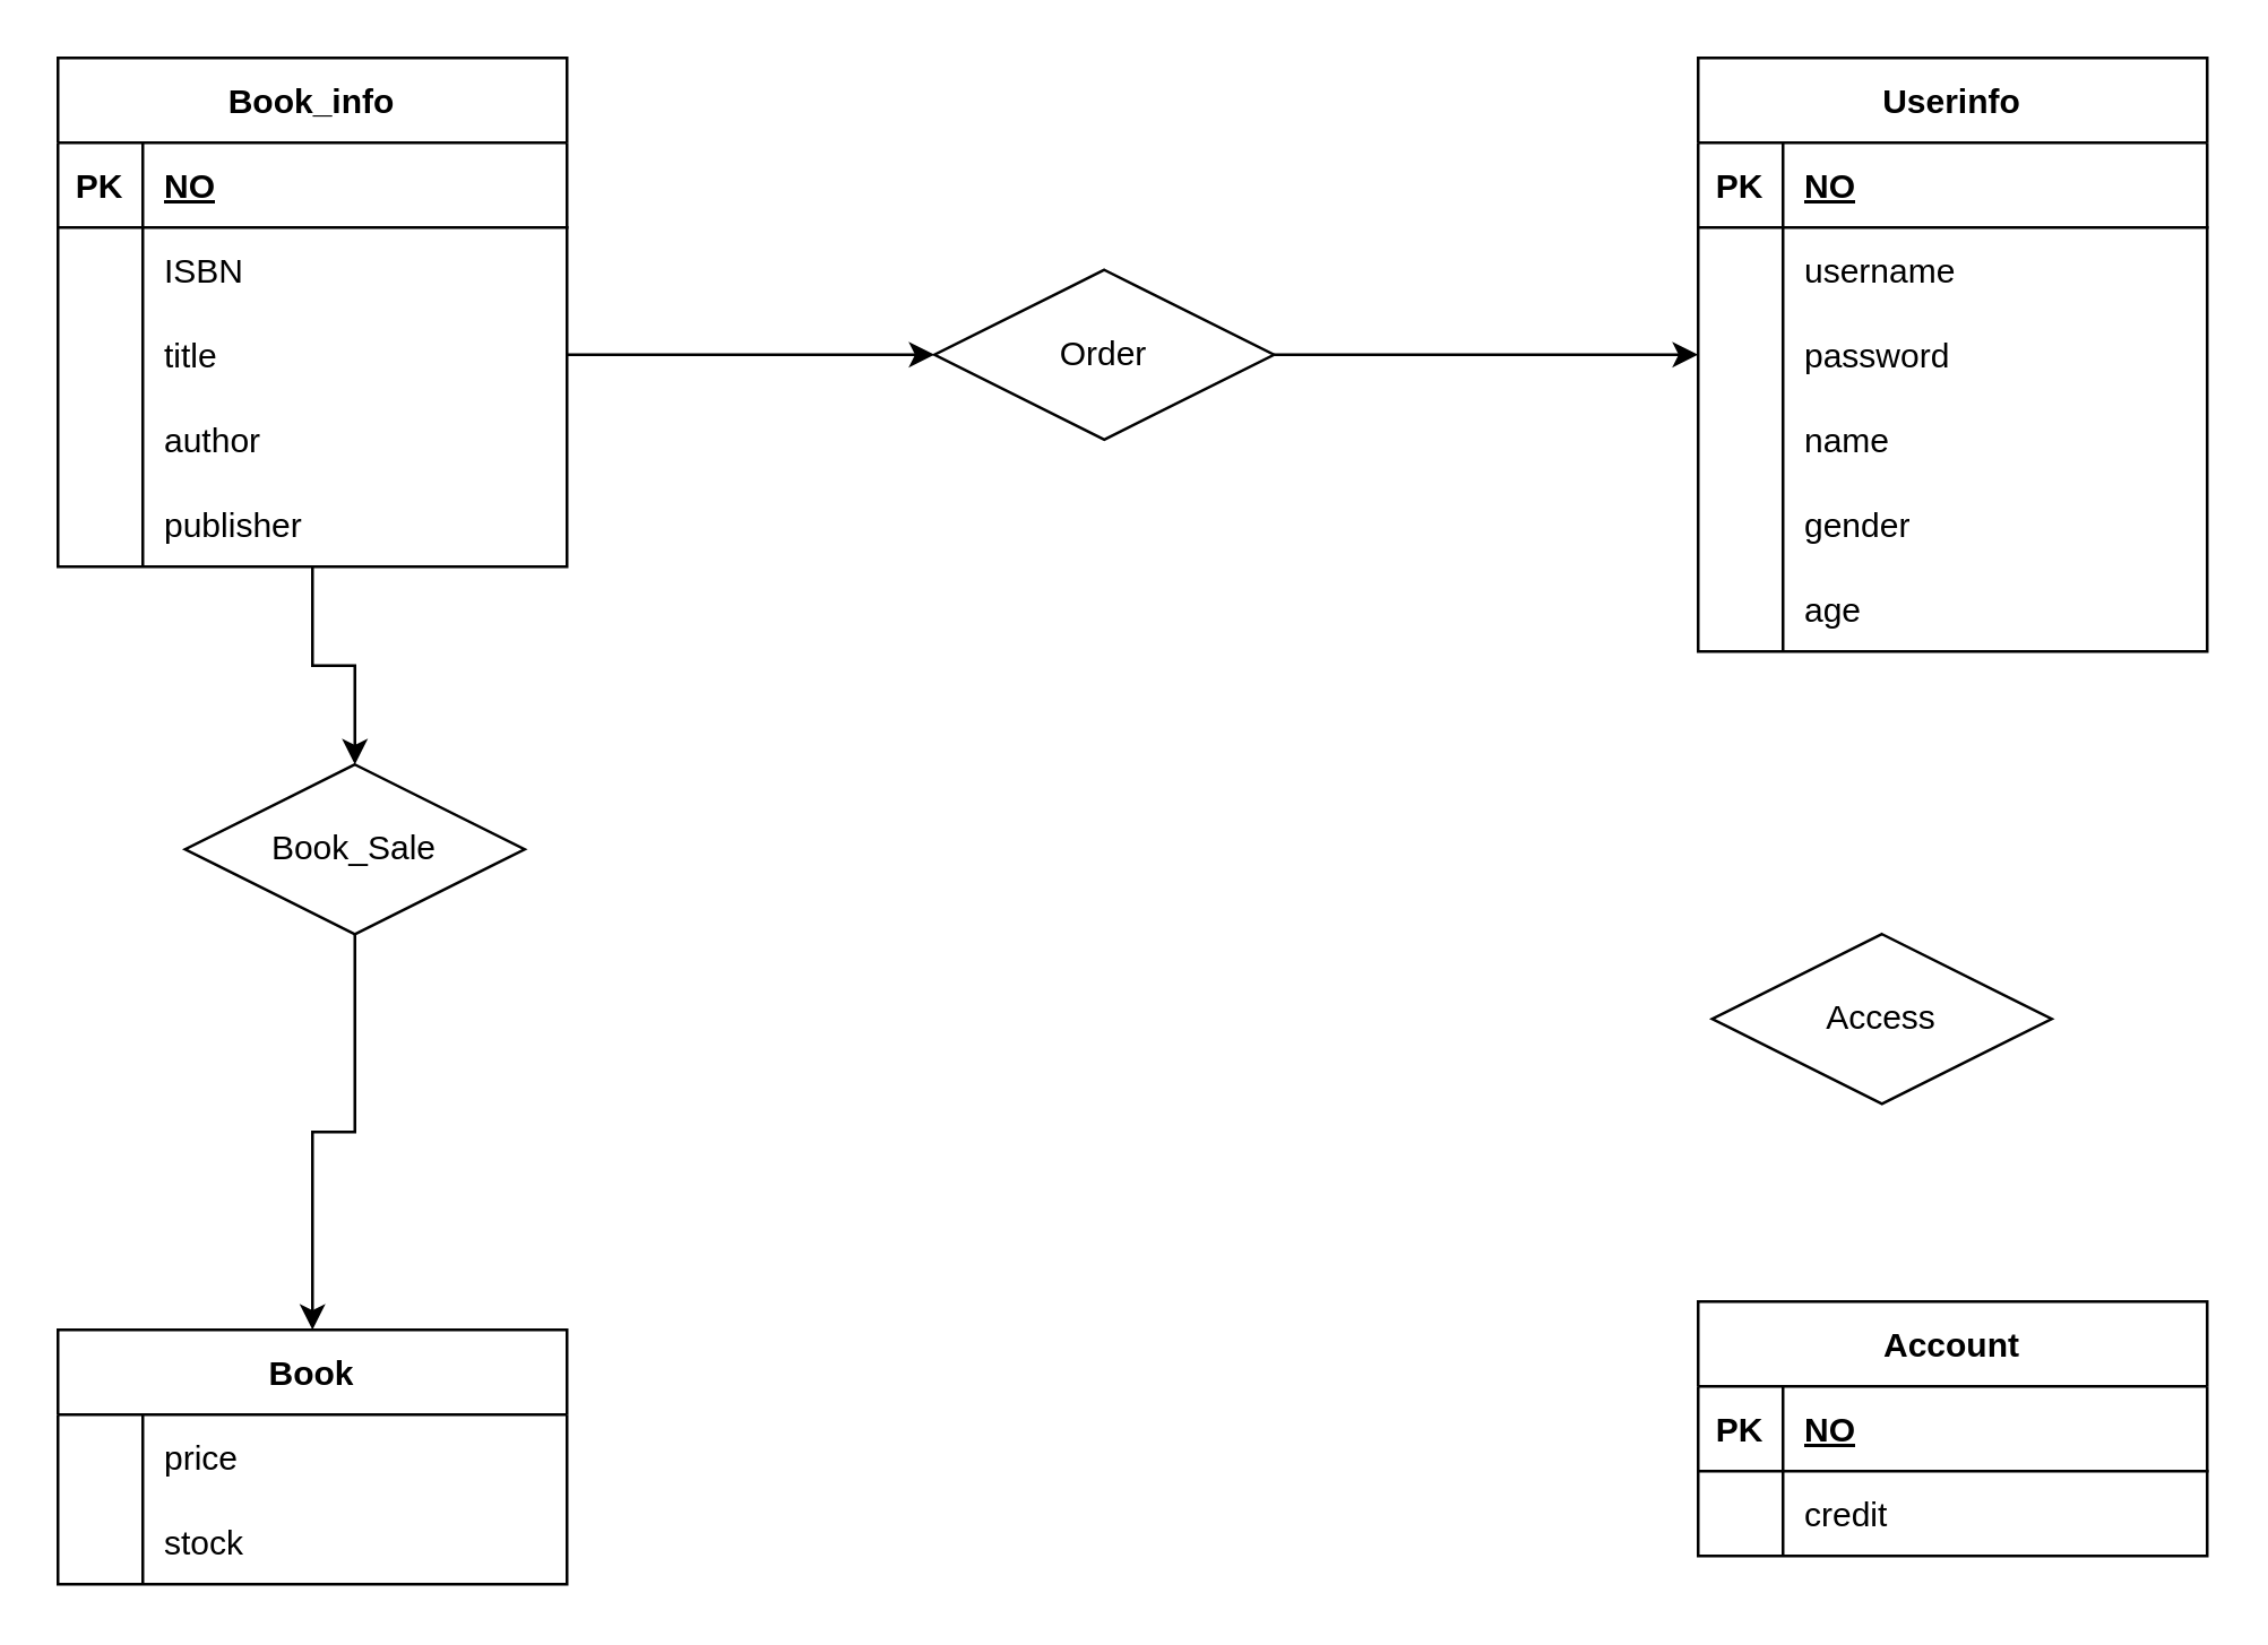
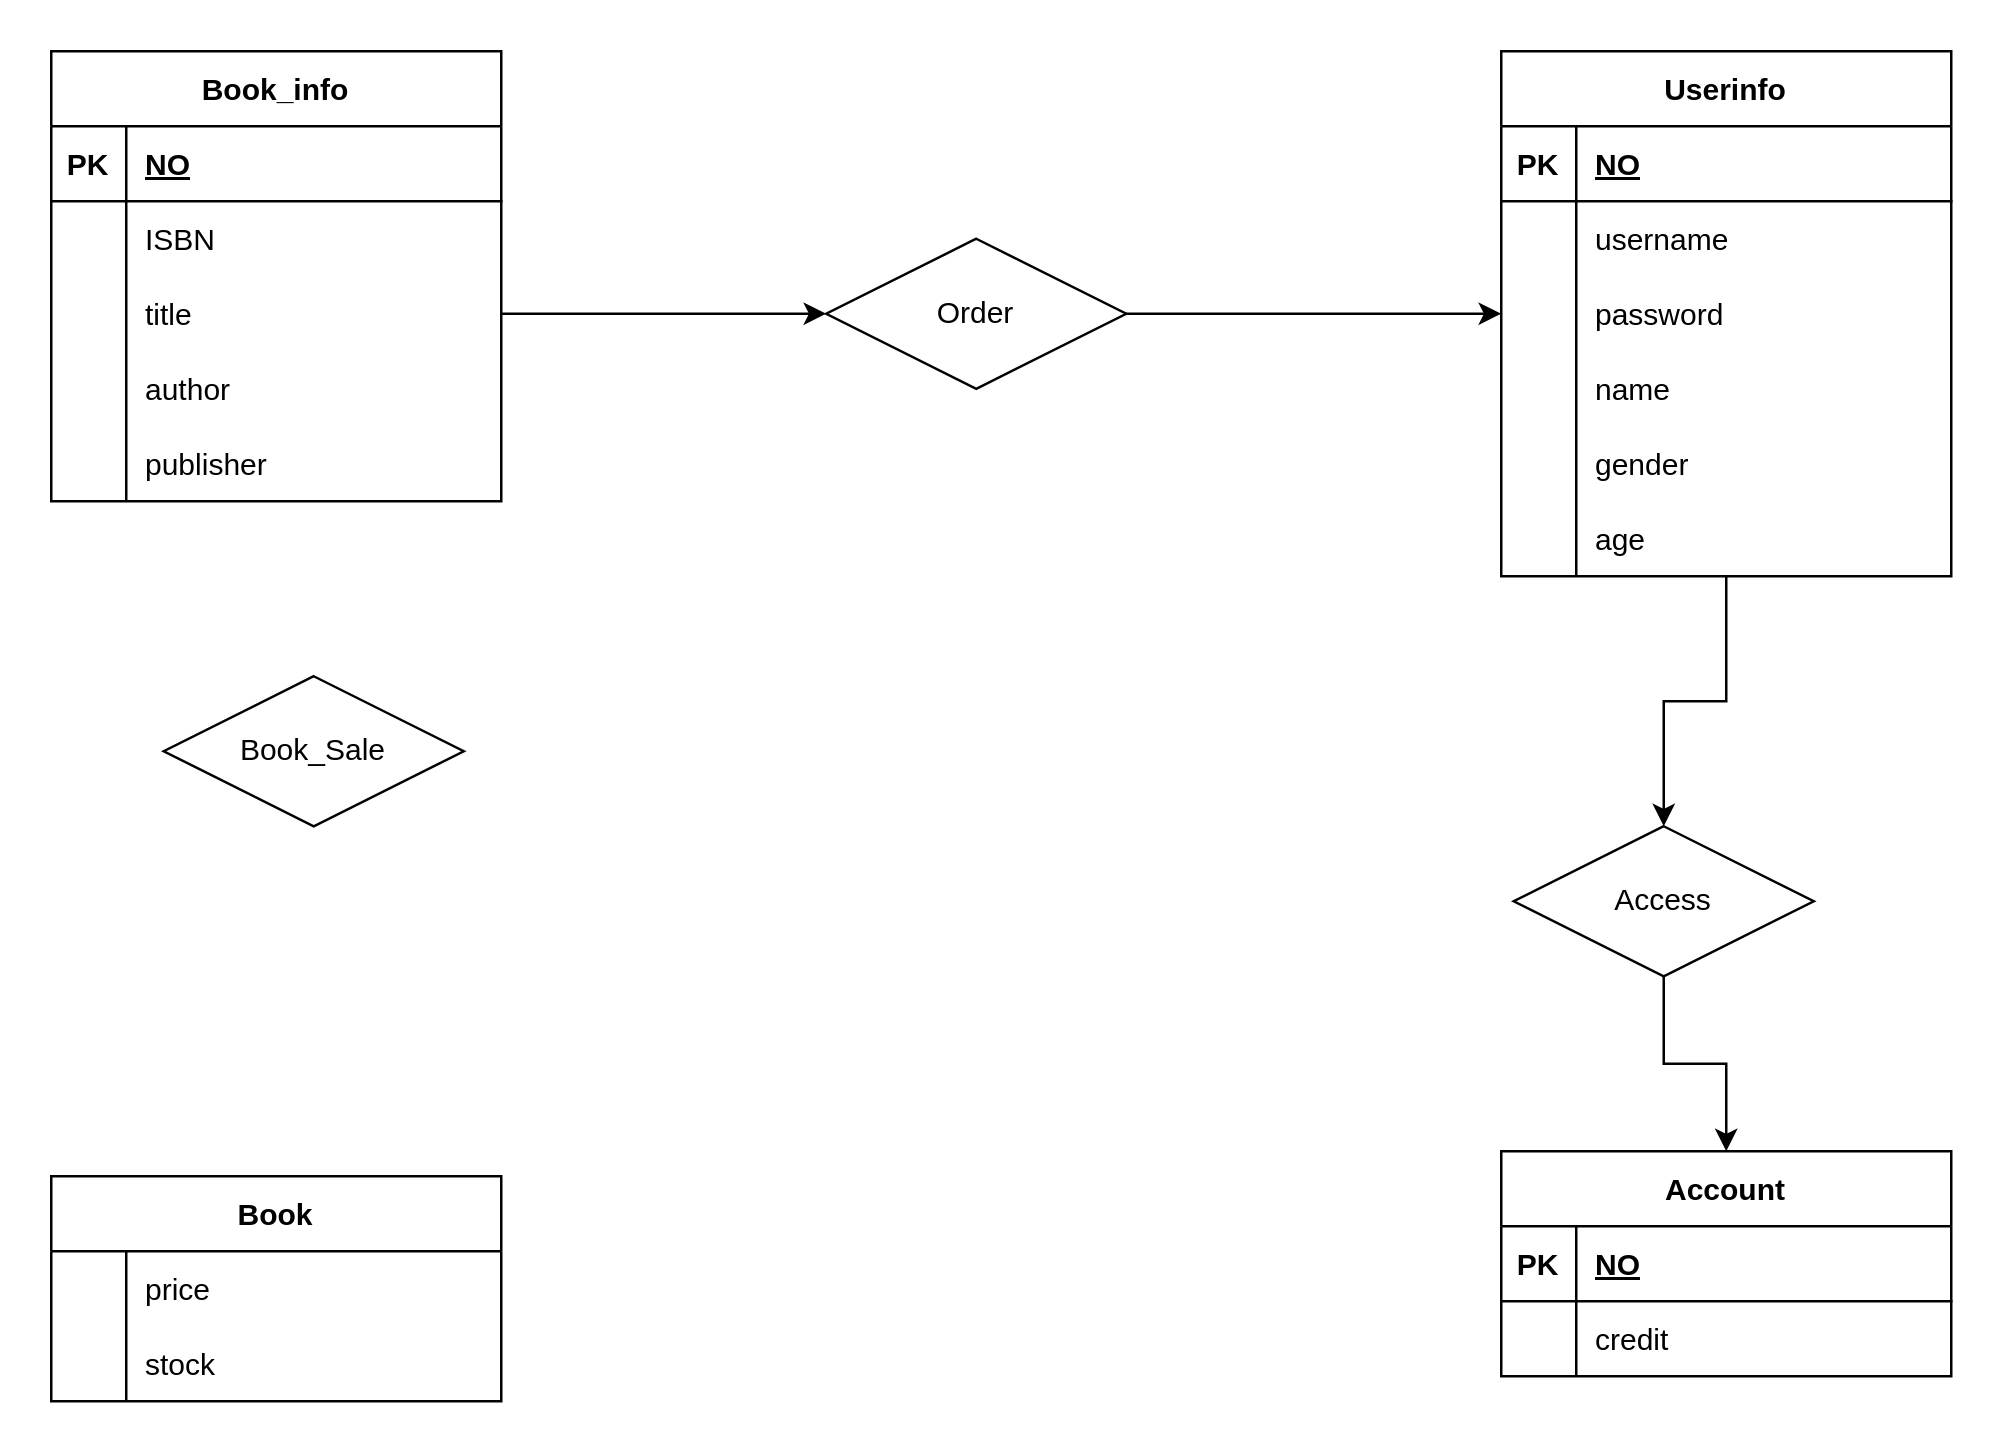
- <mxCell id="16" value="" style="edgeStyle=orthogonalEdgeStyle;rounded=0;orthogonalLoop=1;jettySize=auto;html=1;entryX=0.5;entryY=0;entryDx=0;entryDy=0;" edge="1" parent="1" source="17" target="54"><mxGeometry relative="1" as="geometry"><mxPoint x="110" y="285" as="targetPoint" /></mxGeometry></mxCell>
+ <mxCell id="33" style="edgeStyle=orthogonalEdgeStyle;rounded=0;orthogonalLoop=1;jettySize=auto;html=1;entryX=0.5;entryY=0;entryDx=0;entryDy=0;" edge="1" parent="1" source="34" target="59"><mxGeometry relative="1" as="geometry" /></mxCell>
- <mxCell id="53" style="edgeStyle=orthogonalEdgeStyle;rounded=0;orthogonalLoop=1;jettySize=auto;html=1;exitX=0.5;exitY=1;exitDx=0;exitDy=0;" edge="1" parent="1" source="54" target="9"><mxGeometry relative="1" as="geometry" /></mxCell>
+ <mxCell id="58" style="edgeStyle=orthogonalEdgeStyle;rounded=0;orthogonalLoop=1;jettySize=auto;html=1;entryX=0.5;entryY=0;entryDx=0;entryDy=0;" edge="1" parent="1" source="59" target="2"><mxGeometry relative="1" as="geometry" /></mxCell>
